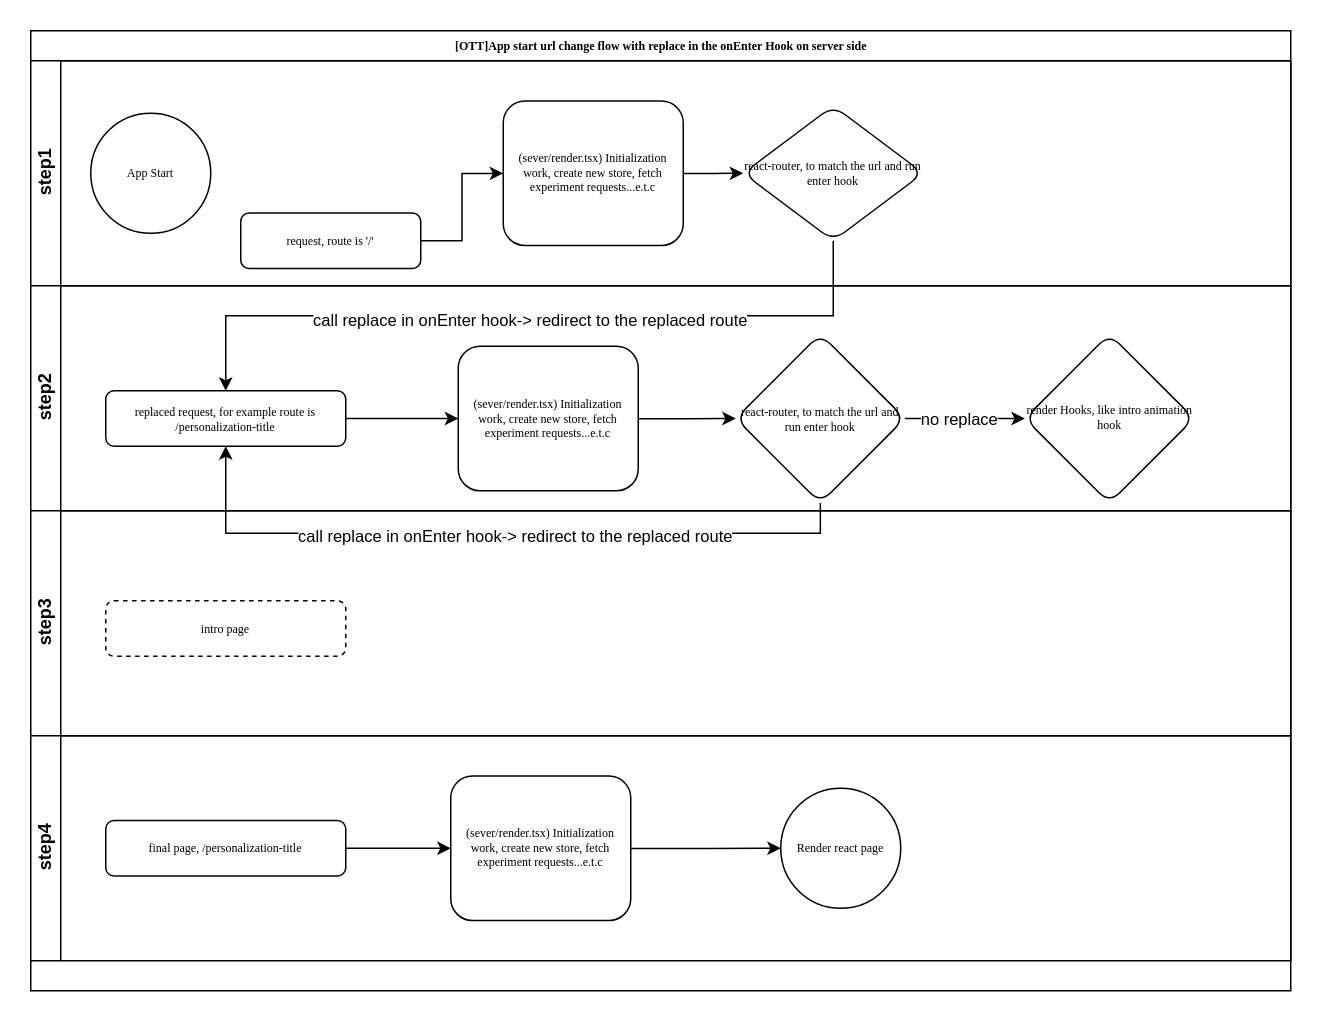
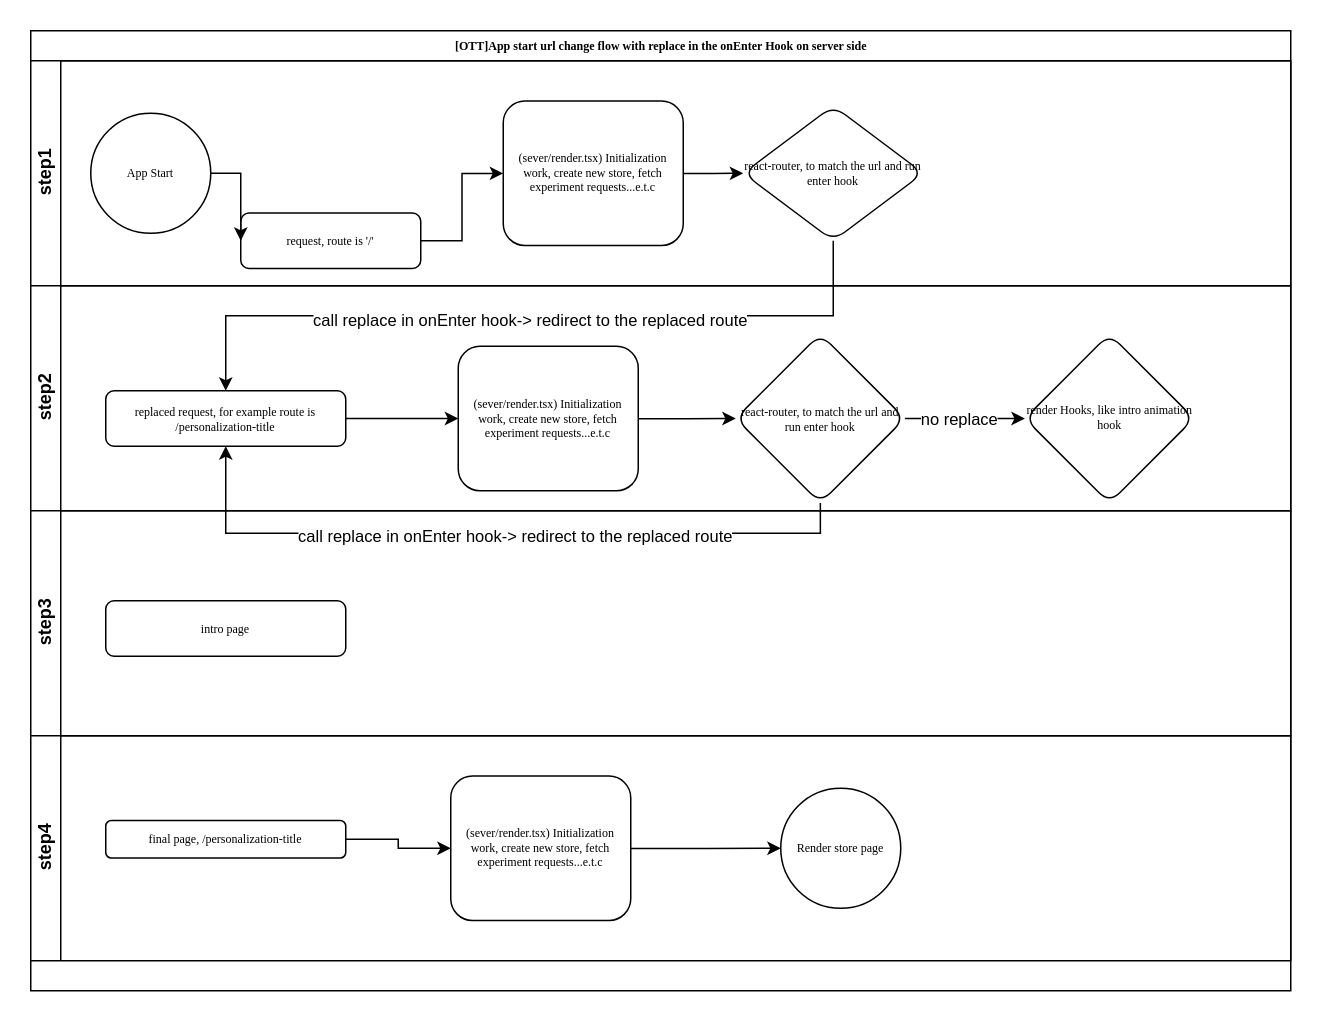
+ <mxCell id="9" style="edgeStyle=orthogonalEdgeStyle;rounded=0;orthogonalLoop=1;jettySize=auto;html=1;exitX=1;exitY=0.5;exitDx=0;exitDy=0;entryX=0;entryY=0.5;entryDx=0;entryDy=0;" edge="1" parent="3" source="10" target="5"><mxGeometry relative="1" as="geometry" /></mxCell>
- <mxCell id="25" value="intro page" style="rounded=1;whiteSpace=wrap;html=1;shadow=0;labelBackgroundColor=none;strokeWidth=1;fontFamily=Verdana;fontSize=8;align=center;dashed=1;" vertex="1" parent="24"><mxGeometry x="50" y="60" width="160" height="37" as="geometry" /></mxCell>
+ <mxCell id="25" value="intro page" style="rounded=1;whiteSpace=wrap;html=1;shadow=0;labelBackgroundColor=none;strokeWidth=1;fontFamily=Verdana;fontSize=8;align=center;" vertex="1" parent="24"><mxGeometry x="50" y="60" width="160" height="37" as="geometry" /></mxCell>
- <mxCell id="28" value="final page, /personalization-title" style="rounded=1;whiteSpace=wrap;html=1;shadow=0;labelBackgroundColor=none;strokeWidth=1;fontFamily=Verdana;fontSize=8;align=center;" vertex="1" parent="26"><mxGeometry x="50" y="56.5" width="160" height="37" as="geometry" /></mxCell>
+ <mxCell id="28" value="final page, /personalization-title" style="rounded=1;whiteSpace=wrap;html=1;shadow=0;labelBackgroundColor=none;strokeWidth=1;fontFamily=Verdana;fontSize=8;align=center;" vertex="1" parent="26"><mxGeometry x="50" y="56.5" width="160" height="25" as="geometry" /></mxCell>
- <mxCell id="31" value="Render react page" style="ellipse;whiteSpace=wrap;html=1;fontSize=8;fontFamily=Verdana;rounded=1;shadow=0;labelBackgroundColor=none;strokeWidth=1;" vertex="1" parent="26"><mxGeometry x="500" y="35.005" width="80" height="80" as="geometry" /></mxCell>
+ <mxCell id="31" value="Render store page" style="ellipse;whiteSpace=wrap;html=1;fontSize=8;fontFamily=Verdana;rounded=1;shadow=0;labelBackgroundColor=none;strokeWidth=1;" vertex="1" parent="26"><mxGeometry x="500" y="35.005" width="80" height="80" as="geometry" /></mxCell>
